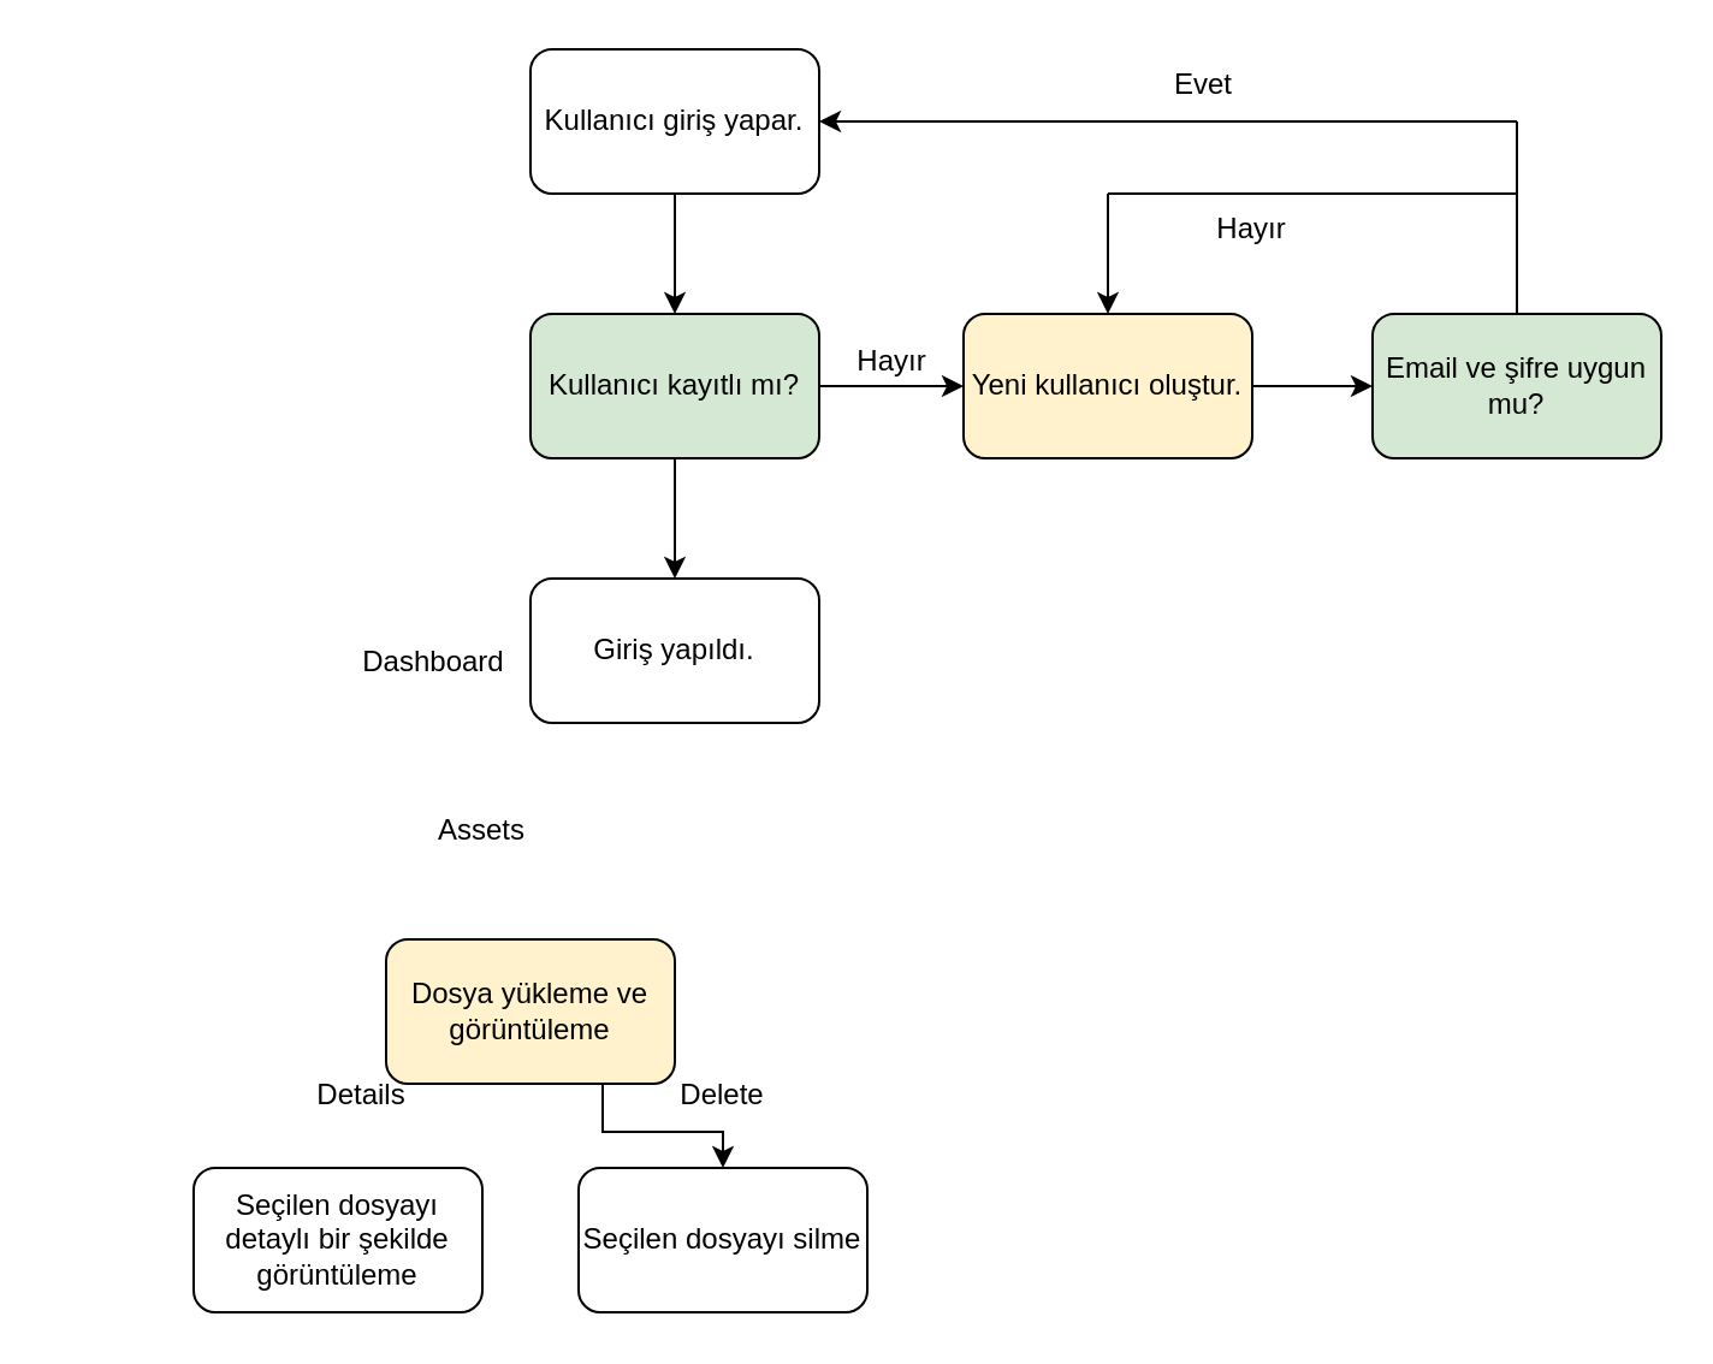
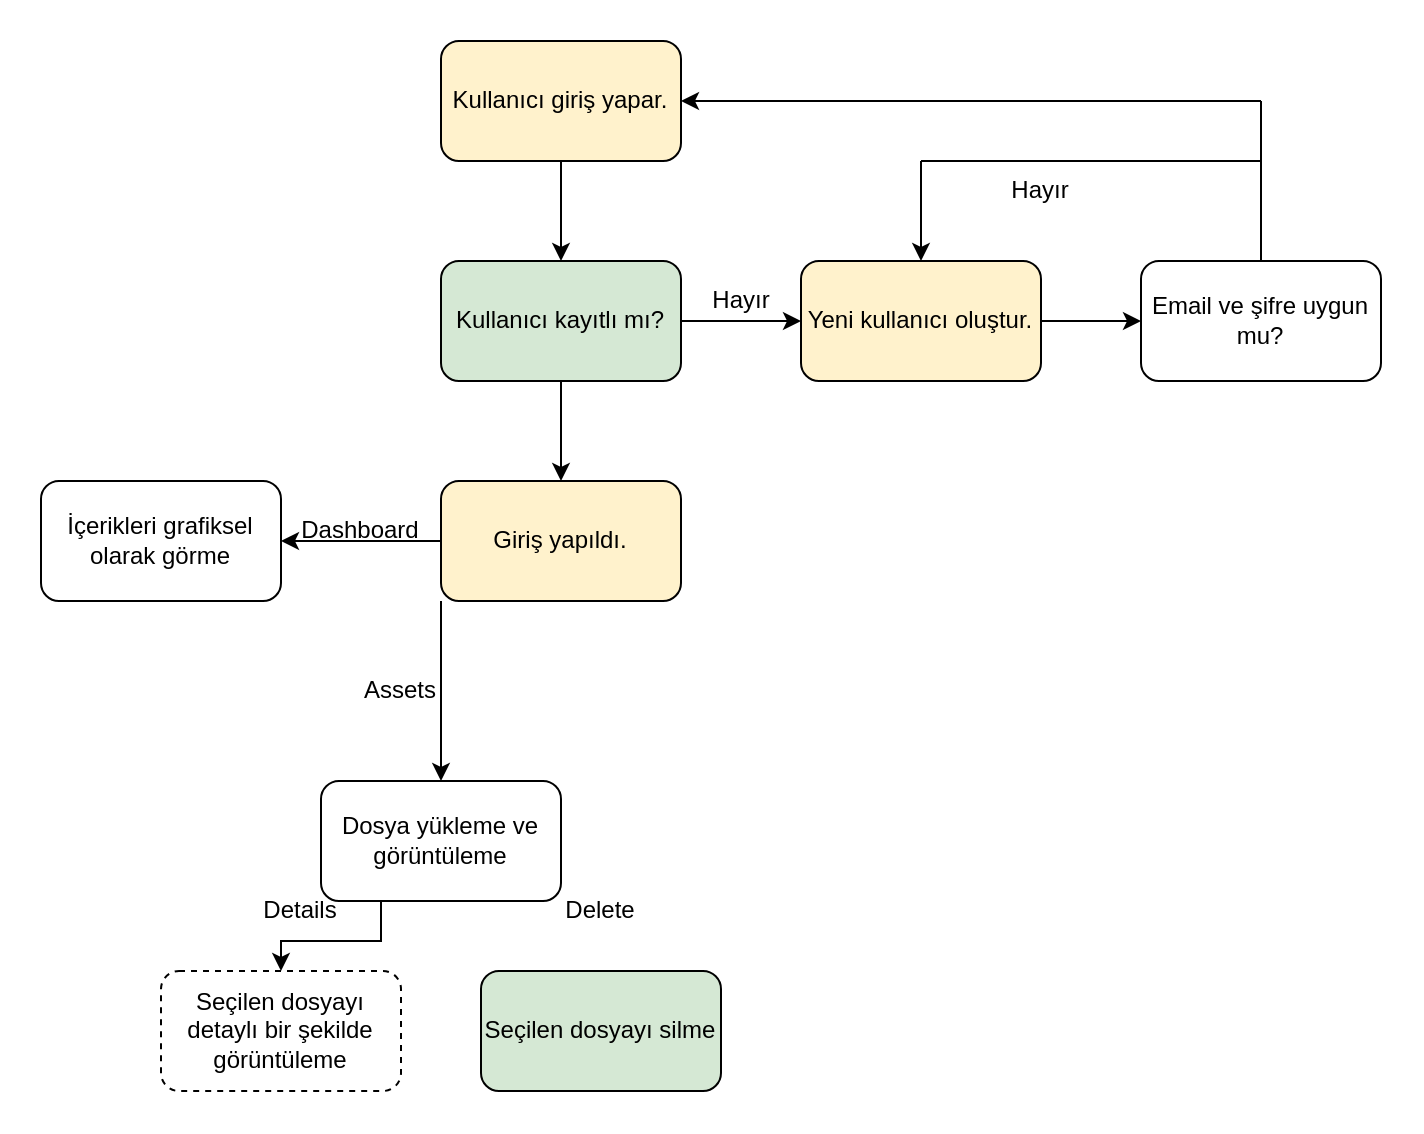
- <mxCell id="13" value="Evet" style="text;html=1;strokeColor=none;fillColor=none;align=center;verticalAlign=middle;whiteSpace=wrap;rounded=0;" parent="1" vertex="1"><mxGeometry x="470" y="20" width="60" height="30" as="geometry" /></mxCell>
- <mxCell id="3" value="Kullanıcı giriş yapar." style="rounded=1;whiteSpace=wrap;html=1;" parent="1" vertex="1"><mxGeometry x="220" y="20" width="120" height="60" as="geometry" /></mxCell>
+ <mxCell id="3" value="Kullanıcı giriş yapar." style="rounded=1;whiteSpace=wrap;html=1;fillColor=#fff2cc;" parent="1" vertex="1"><mxGeometry x="220" y="20" width="120" height="60" as="geometry" /></mxCell>
- <mxCell id="10" value="Email ve şifre uygun mu?" style="whiteSpace=wrap;html=1;rounded=1;fillColor=#d5e8d4;" parent="1" vertex="1"><mxGeometry x="570" y="130" width="120" height="60" as="geometry" /></mxCell>
+ <mxCell id="10" value="Email ve şifre uygun mu?" style="whiteSpace=wrap;html=1;rounded=1;" parent="1" vertex="1"><mxGeometry x="570" y="130" width="120" height="60" as="geometry" /></mxCell>
+ <mxCell id="20" value="İçerikleri grafiksel olarak görme" style="whiteSpace=wrap;html=1;rounded=1;" vertex="1" parent="1"><mxGeometry x="20" y="240" width="120" height="60" as="geometry" /></mxCell>
+ <mxCell id="17" value="" style="edgeStyle=orthogonalEdgeStyle;rounded=0;orthogonalLoop=1;jettySize=auto;html=1;" edge="1" parent="1" source="19" target="20"><mxGeometry relative="1" as="geometry" /></mxCell>
- <mxCell id="19" value="Giriş yapıldı." style="whiteSpace=wrap;html=1;rounded=1;" parent="1" vertex="1"><mxGeometry x="220" y="240" width="120" height="60" as="geometry" /></mxCell>
+ <mxCell id="19" value="Giriş yapıldı." style="whiteSpace=wrap;html=1;rounded=1;fillColor=#fff2cc;" parent="1" vertex="1"><mxGeometry x="220" y="240" width="120" height="60" as="geometry" /></mxCell>
- <mxCell id="21" value="Dashboard" style="text;html=1;strokeColor=none;fillColor=none;align=center;verticalAlign=middle;whiteSpace=wrap;rounded=0;" vertex="1" parent="1"><mxGeometry x="150" y="260" width="60" height="30" as="geometry" /></mxCell>
+ <mxCell id="21" value="Dashboard" style="text;html=1;strokeColor=none;fillColor=none;align=center;verticalAlign=middle;whiteSpace=wrap;rounded=0;" vertex="1" parent="1"><mxGeometry x="150" y="250" width="60" height="30" as="geometry" /></mxCell>
+ <mxCell id="18" value="" style="edgeStyle=orthogonalEdgeStyle;rounded=0;orthogonalLoop=1;jettySize=auto;html=1;exitX=0;exitY=1;exitDx=0;exitDy=0;entryX=0.5;entryY=0;entryDx=0;entryDy=0;" edge="1" parent="1" source="19" target="24"><mxGeometry relative="1" as="geometry" /></mxCell>
- <mxCell id="24" value="Dosya yükleme ve görüntüleme" style="whiteSpace=wrap;html=1;rounded=1;fillColor=#fff2cc;" vertex="1" parent="1"><mxGeometry x="160" y="390" width="120" height="60" as="geometry" /></mxCell>
+ <mxCell id="24" value="Dosya yükleme ve görüntüleme" style="whiteSpace=wrap;html=1;rounded=1;" vertex="1" parent="1"><mxGeometry x="160" y="390" width="120" height="60" as="geometry" /></mxCell>
+ <mxCell id="22" style="edgeStyle=orthogonalEdgeStyle;rounded=0;orthogonalLoop=1;jettySize=auto;html=1;exitX=0.25;exitY=1;exitDx=0;exitDy=0;" edge="1" parent="1" source="24" target="26"><mxGeometry relative="1" as="geometry"><mxPoint x="190" y="500" as="targetPoint" /></mxGeometry></mxCell>
- <mxCell id="23" style="edgeStyle=orthogonalEdgeStyle;rounded=0;orthogonalLoop=1;jettySize=auto;html=1;exitX=0.75;exitY=1;exitDx=0;exitDy=0;" edge="1" parent="1" source="24" target="28"><mxGeometry relative="1" as="geometry"><mxPoint x="250" y="480" as="targetPoint" /></mxGeometry></mxCell>
- <mxCell id="26" value="Seçilen dosyayı detaylı bir şekilde görüntüleme" style="rounded=1;whiteSpace=wrap;html=1;" vertex="1" parent="1"><mxGeometry x="80" y="485" width="120" height="60" as="geometry" /></mxCell>
+ <mxCell id="26" value="Seçilen dosyayı detaylı bir şekilde görüntüleme" style="rounded=1;whiteSpace=wrap;html=1;dashed=1;" vertex="1" parent="1"><mxGeometry x="80" y="485" width="120" height="60" as="geometry" /></mxCell>
- <mxCell id="28" value="Seçilen dosyayı silme" style="rounded=1;whiteSpace=wrap;html=1;" vertex="1" parent="1"><mxGeometry x="240" y="485" width="120" height="60" as="geometry" /></mxCell>
+ <mxCell id="28" value="Seçilen dosyayı silme" style="rounded=1;whiteSpace=wrap;html=1;fillColor=#d5e8d4;" vertex="1" parent="1"><mxGeometry x="240" y="485" width="120" height="60" as="geometry" /></mxCell>
